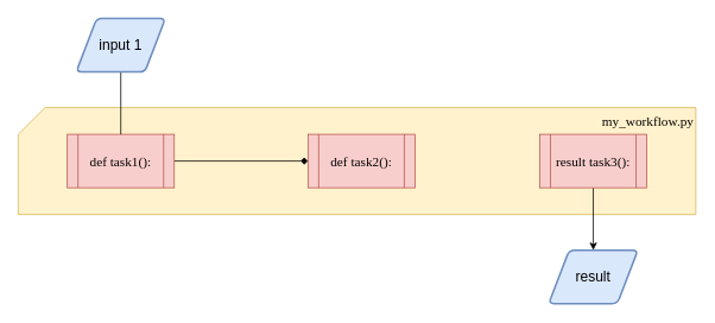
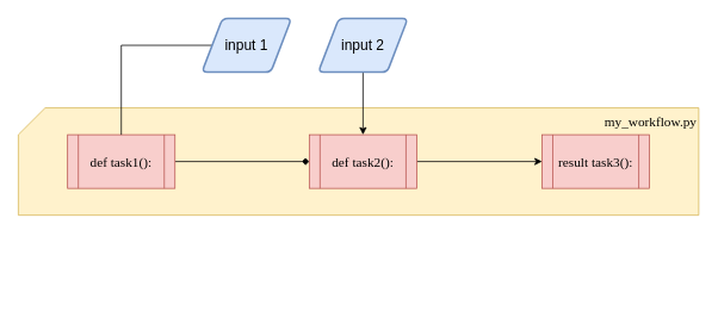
- <mxCell id="10" value="input 1" style="shape=parallelogram;html=1;strokeWidth=2;perimeter=parallelogramPerimeter;whiteSpace=wrap;rounded=1;arcSize=12;size=0.23;align=center;verticalAlign=middle;fillColor=#dae8fc;strokeColor=#6c8ebf;fontSize=16;" vertex="1" parent="1"><mxGeometry x="85" y="20" width="100" height="60" as="geometry" /></mxCell>
+ <mxCell id="10" value="input 1" style="shape=parallelogram;html=1;strokeWidth=2;perimeter=parallelogramPerimeter;whiteSpace=wrap;rounded=1;arcSize=12;size=0.23;align=center;verticalAlign=middle;fillColor=#dae8fc;strokeColor=#6c8ebf;fontSize=16;" vertex="1" parent="1"><mxGeometry x="225" y="20" width="100" height="60" as="geometry" /></mxCell>
+ <mxCell id="12" value="input 2" style="shape=parallelogram;html=1;strokeWidth=2;perimeter=parallelogramPerimeter;whiteSpace=wrap;rounded=1;arcSize=12;size=0.23;align=center;verticalAlign=middle;fillColor=#dae8fc;strokeColor=#6c8ebf;fontSize=16;" vertex="1" parent="1"><mxGeometry x="355" y="20" width="100" height="60" as="geometry" /></mxCell>
+ <mxCell id="11" value="" style="edgeStyle=orthogonalEdgeStyle;rounded=0;orthogonalLoop=1;jettySize=auto;html=1;" edge="1" parent="1" source="12" target="6"><mxGeometry relative="1" as="geometry" /></mxCell>
+ <mxCell id="5" style="edgeStyle=orthogonalEdgeStyle;rounded=0;orthogonalLoop=1;jettySize=auto;html=1;exitX=1;exitY=0.5;exitDx=0;exitDy=0;entryX=0;entryY=0.5;entryDx=0;entryDy=0;" edge="1" parent="1" source="6" target="8"><mxGeometry relative="1" as="geometry" /></mxCell>
- <mxCell id="7" value="" style="edgeStyle=orthogonalEdgeStyle;rounded=0;orthogonalLoop=1;jettySize=auto;html=1;" edge="1" parent="1" source="8" target="13"><mxGeometry relative="1" as="geometry" /></mxCell>
- <mxCell id="13" value="result" style="shape=parallelogram;html=1;strokeWidth=2;perimeter=parallelogramPerimeter;whiteSpace=wrap;rounded=1;arcSize=12;size=0.23;align=center;verticalAlign=middle;fillColor=#dae8fc;strokeColor=#6c8ebf;fontSize=16;" vertex="1" parent="1"><mxGeometry x="615" y="280" width="100" height="60" as="geometry" /></mxCell>
